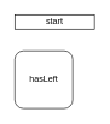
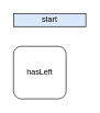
- <mxCell id="2" value="start&lt;br&gt;" style="rounded=0;whiteSpace=wrap;html=1;" vertex="1" parent="1"><mxGeometry x="20" y="20" width="110" height="20" as="geometry" /></mxCell>
+ <mxCell id="2" value="start&lt;br&gt;" style="rounded=0;whiteSpace=wrap;html=1;fillColor=#dae8fc;" vertex="1" parent="1"><mxGeometry x="20" y="20" width="110" height="20" as="geometry" /></mxCell>
